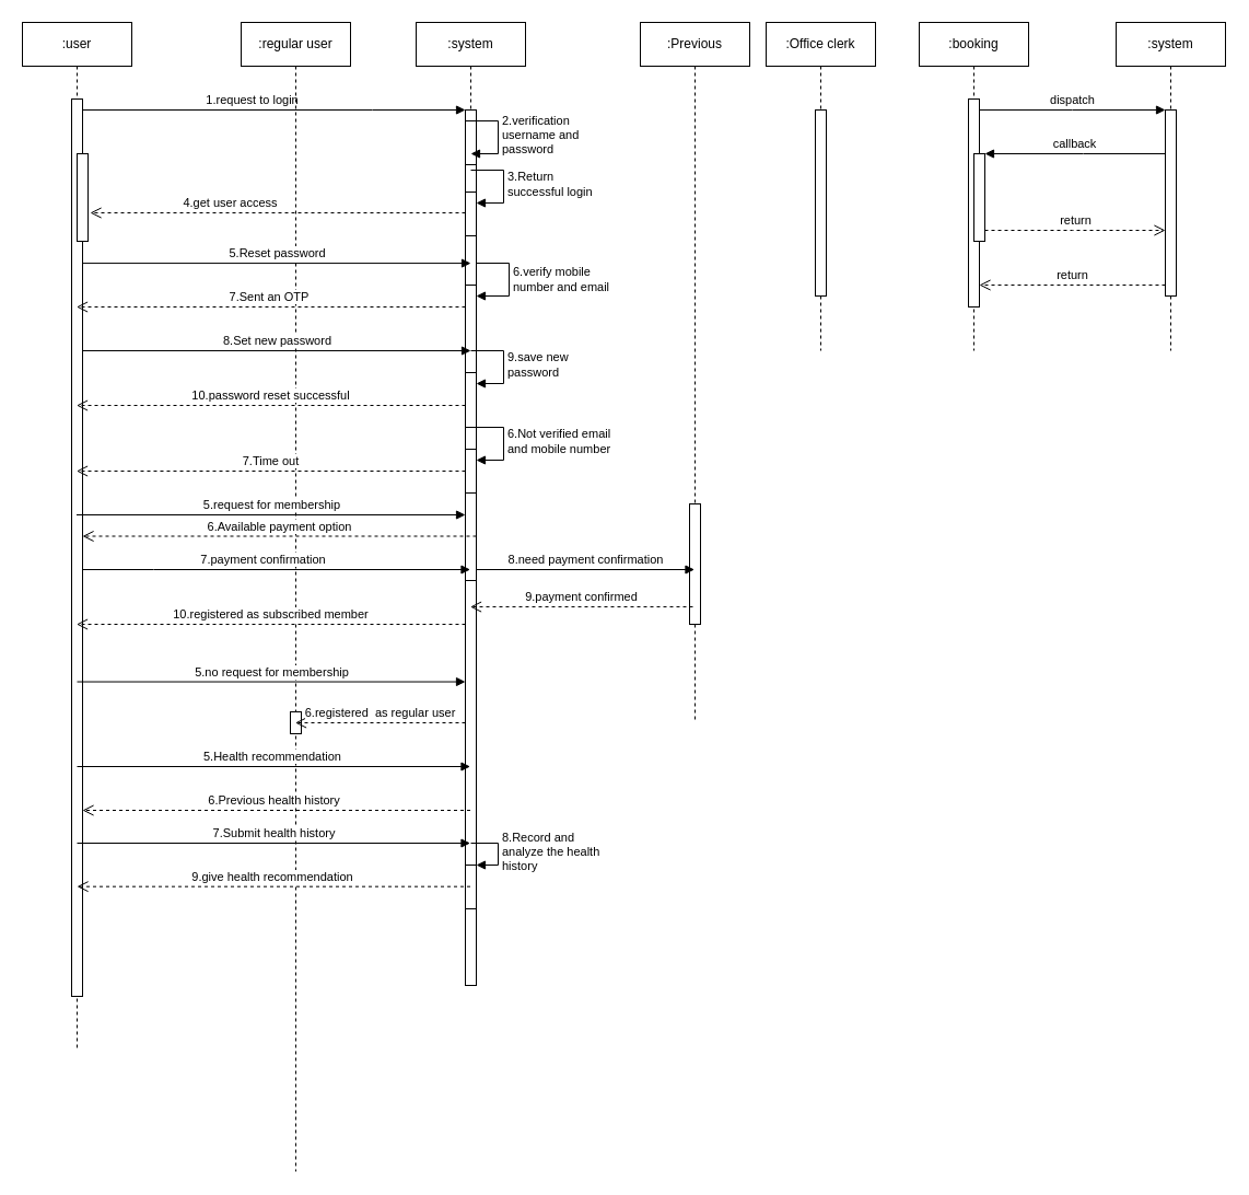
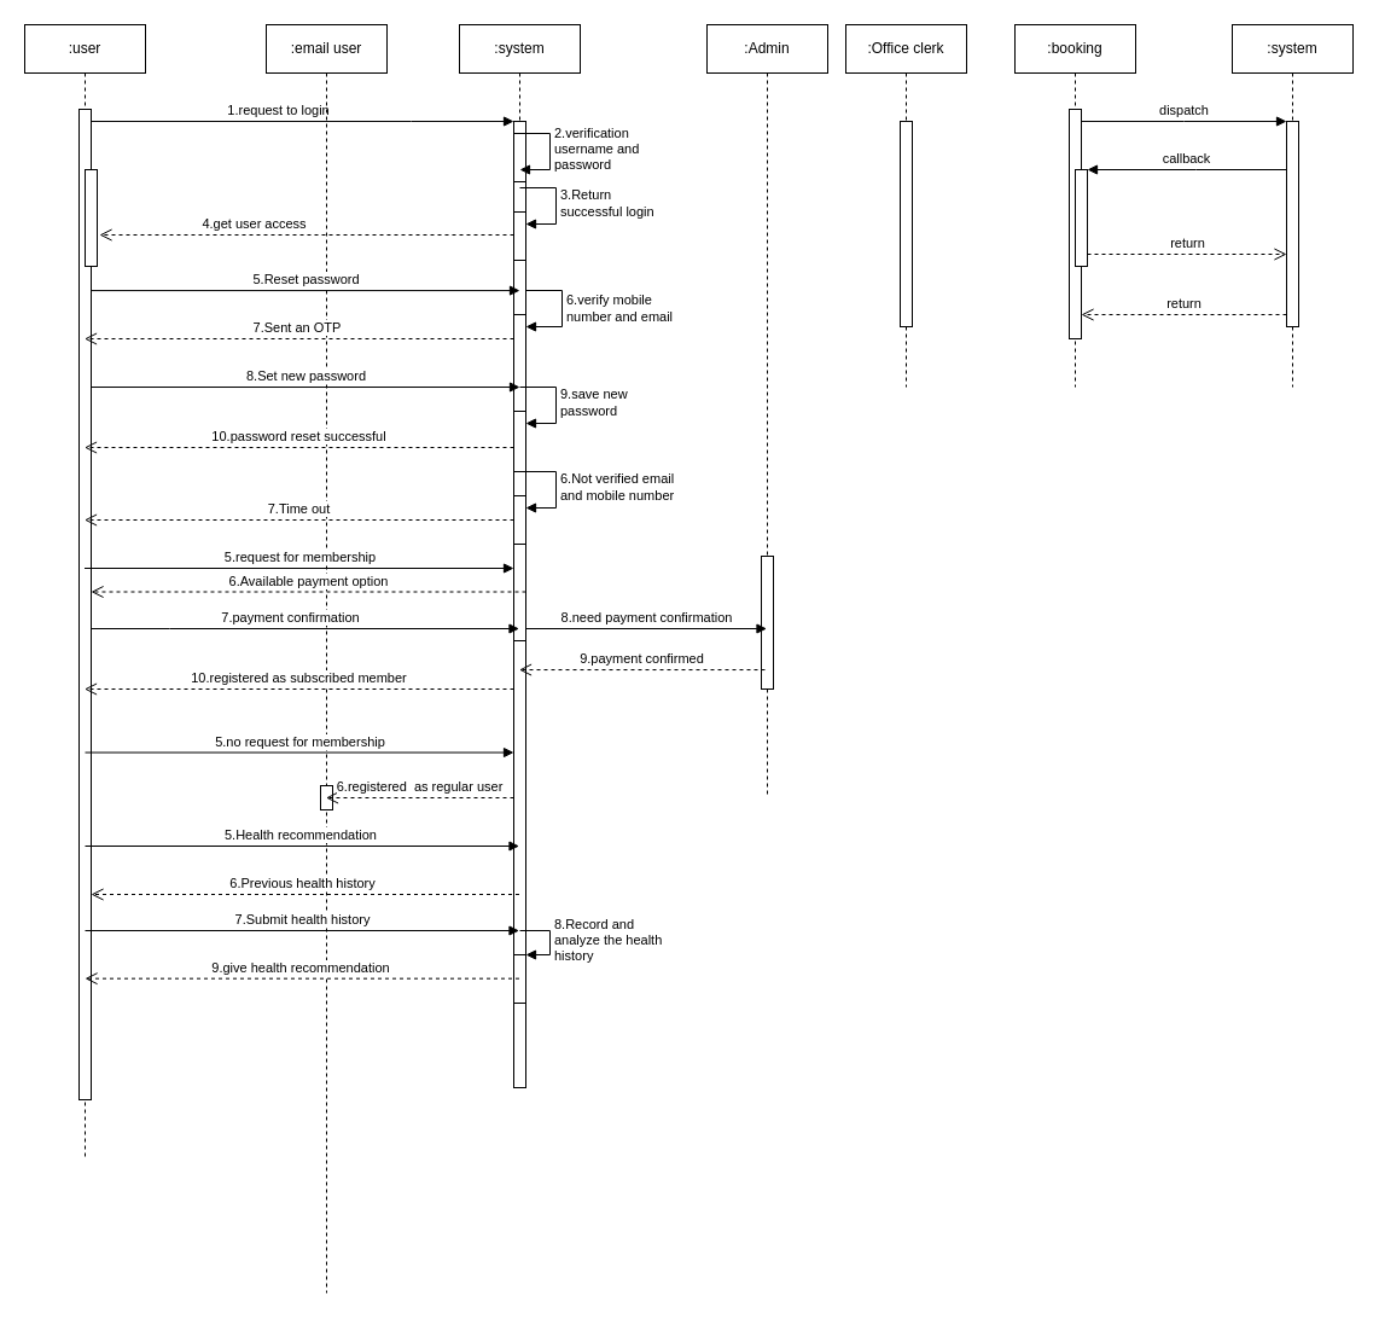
- <mxCell id="26" value=":regular user" style="shape=umlLifeline;perimeter=lifelinePerimeter;whiteSpace=wrap;html=1;container=0;dropTarget=0;collapsible=0;recursiveResize=0;outlineConnect=0;portConstraint=eastwest;newEdgeStyle={&quot;edgeStyle&quot;:&quot;elbowEdgeStyle&quot;,&quot;elbow&quot;:&quot;vertical&quot;,&quot;curved&quot;:0,&quot;rounded&quot;:0};" parent="1" vertex="1"><mxGeometry x="220" y="20" width="100" height="1050" as="geometry" /></mxCell>
+ <mxCell id="26" value=":email user" style="shape=umlLifeline;perimeter=lifelinePerimeter;whiteSpace=wrap;html=1;container=0;dropTarget=0;collapsible=0;recursiveResize=0;outlineConnect=0;portConstraint=eastwest;newEdgeStyle={&quot;edgeStyle&quot;:&quot;elbowEdgeStyle&quot;,&quot;elbow&quot;:&quot;vertical&quot;,&quot;curved&quot;:0,&quot;rounded&quot;:0};" parent="1" vertex="1"><mxGeometry x="220" y="20" width="100" height="1050" as="geometry" /></mxCell>
- <mxCell id="13" value=":Previous" style="shape=umlLifeline;perimeter=lifelinePerimeter;whiteSpace=wrap;html=1;container=0;dropTarget=0;collapsible=0;recursiveResize=0;outlineConnect=0;portConstraint=eastwest;newEdgeStyle={&quot;edgeStyle&quot;:&quot;elbowEdgeStyle&quot;,&quot;elbow&quot;:&quot;vertical&quot;,&quot;curved&quot;:0,&quot;rounded&quot;:0};" parent="1" vertex="1"><mxGeometry x="585" y="20" width="100" height="640" as="geometry" /></mxCell>
+ <mxCell id="13" value=":Admin" style="shape=umlLifeline;perimeter=lifelinePerimeter;whiteSpace=wrap;html=1;container=0;dropTarget=0;collapsible=0;recursiveResize=0;outlineConnect=0;portConstraint=eastwest;newEdgeStyle={&quot;edgeStyle&quot;:&quot;elbowEdgeStyle&quot;,&quot;elbow&quot;:&quot;vertical&quot;,&quot;curved&quot;:0,&quot;rounded&quot;:0};" parent="1" vertex="1"><mxGeometry x="585" y="20" width="100" height="640" as="geometry" /></mxCell>
